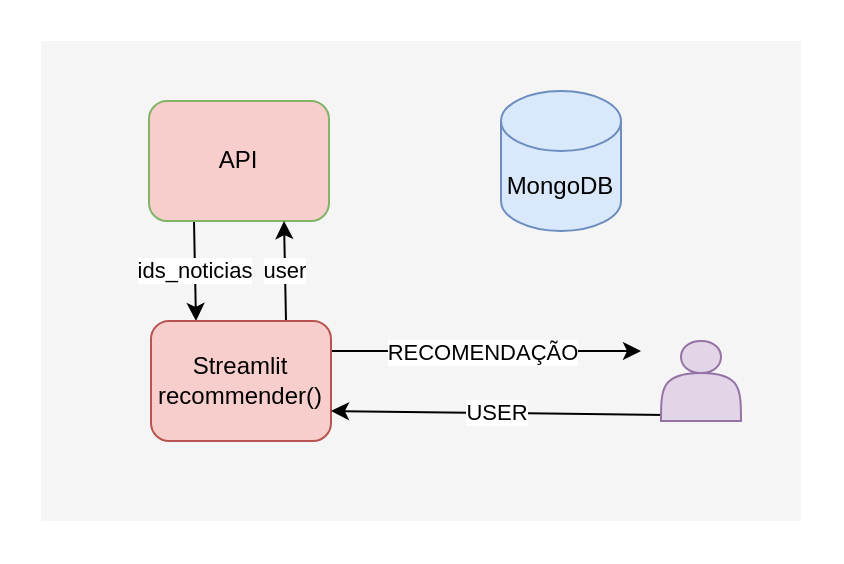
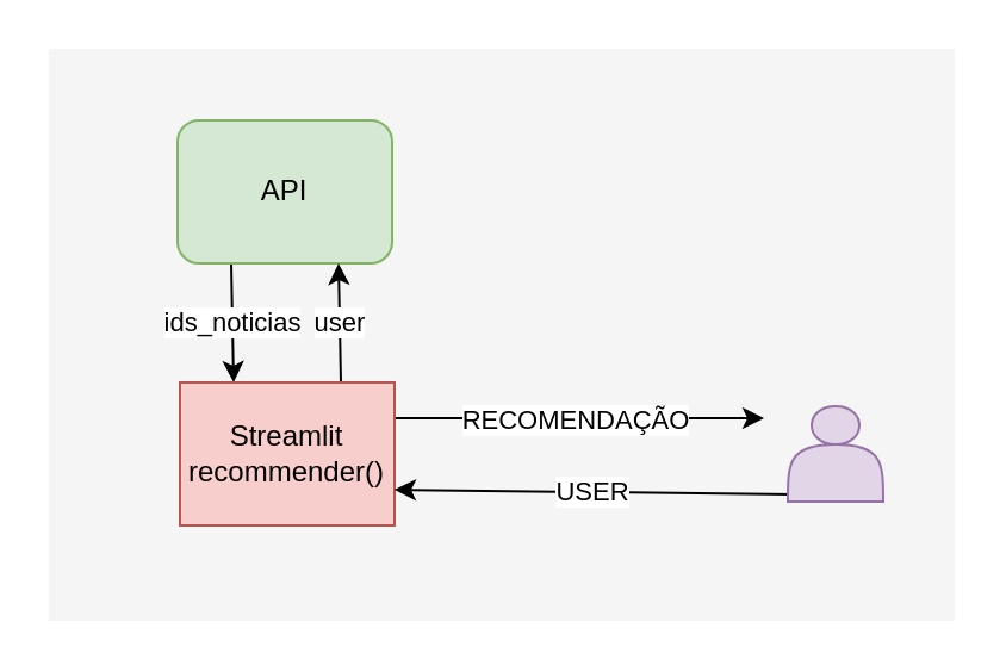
- <mxCell id="4" value="&lt;font color=&quot;#000000&quot;&gt;API&lt;/font&gt;" style="rounded=1;whiteSpace=wrap;html=1;fillColor=#f8cecc;strokeColor=#82b366;" vertex="1" parent="1"><mxGeometry x="74" y="50" width="90" height="60" as="geometry" /></mxCell>
+ <mxCell id="4" value="&lt;font color=&quot;#000000&quot;&gt;API&lt;/font&gt;" style="rounded=1;whiteSpace=wrap;html=1;fillColor=#d5e8d4;strokeColor=#82b366;" vertex="1" parent="1"><mxGeometry x="74" y="50" width="90" height="60" as="geometry" /></mxCell>
- <mxCell id="11" value="&lt;font color=&quot;#000000&quot;&gt;MongoDB&lt;/font&gt;" style="shape=cylinder3;whiteSpace=wrap;html=1;boundedLbl=1;backgroundOutline=1;size=15;fillColor=#dae8fc;strokeColor=#6c8ebf;" vertex="1" parent="1"><mxGeometry x="250" y="45" width="60" height="70" as="geometry" /></mxCell>
- <mxCell id="8" value="&lt;font color=&quot;#000000&quot;&gt;Streamlit&lt;br&gt;recommender()&lt;br&gt;&lt;/font&gt;" style="rounded=1;whiteSpace=wrap;html=1;fillColor=#f8cecc;strokeColor=#b85450;" vertex="1" parent="1"><mxGeometry x="75" y="160" width="90" height="60" as="geometry" /></mxCell>
+ <mxCell id="8" value="&lt;font color=&quot;#000000&quot;&gt;Streamlit&lt;br&gt;recommender()&lt;br&gt;&lt;/font&gt;" style="whiteSpace=wrap;html=1;fillColor=#f8cecc;strokeColor=#b85450;rounded=0;" vertex="1" parent="1"><mxGeometry x="75" y="160" width="90" height="60" as="geometry" /></mxCell>
